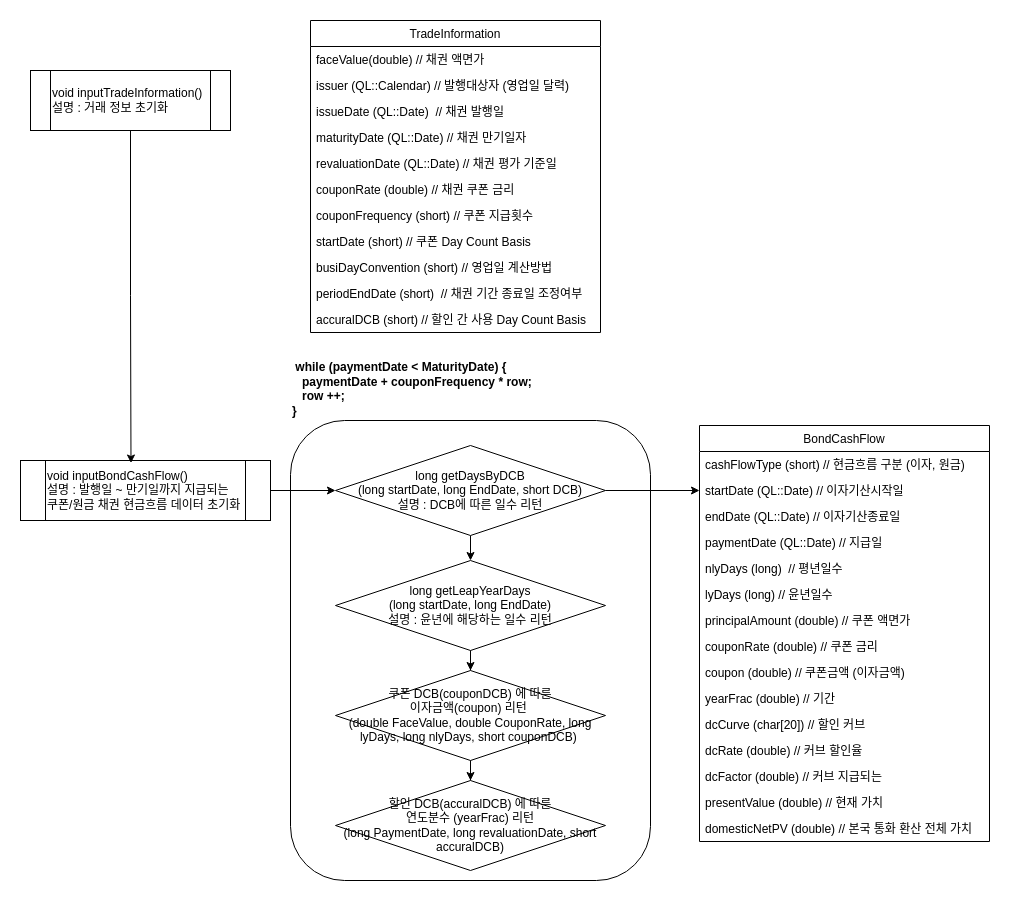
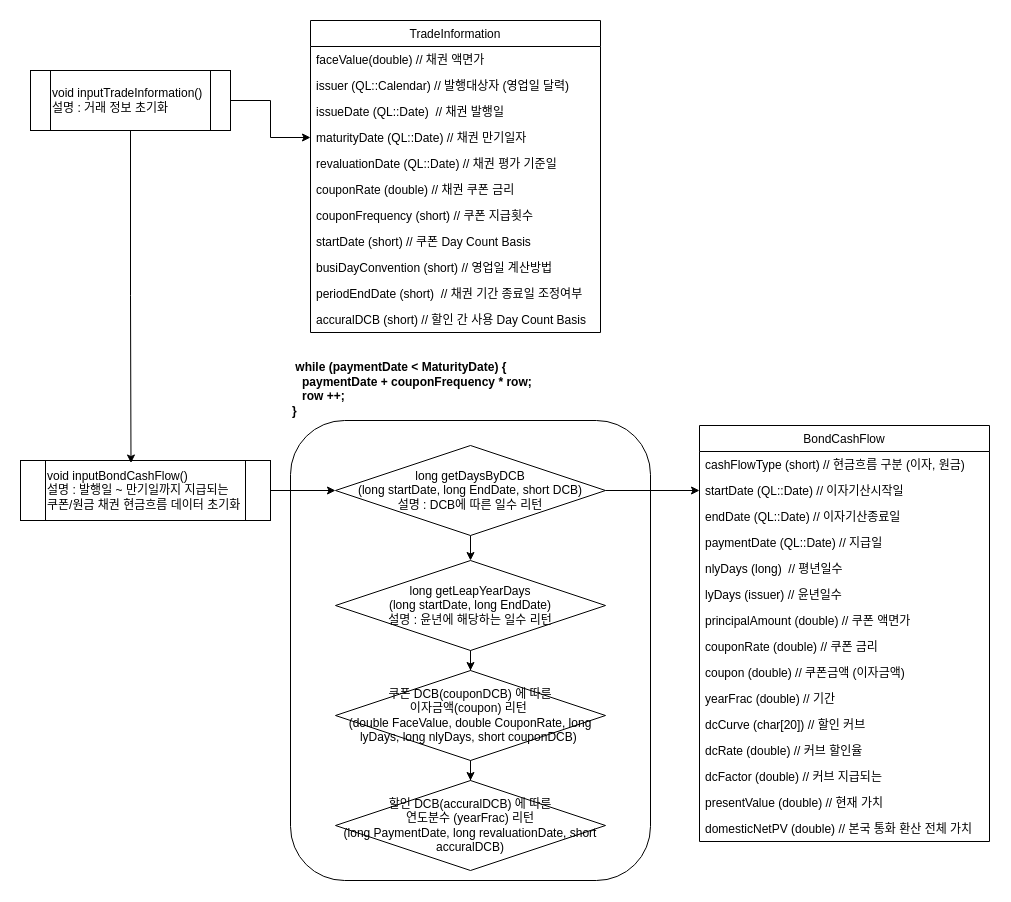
+ <mxCell id="36" value="" style="edgeStyle=orthogonalEdgeStyle;rounded=0;orthogonalLoop=1;jettySize=auto;html=1;" edge="1" parent="1" source="37" target="7"><mxGeometry relative="1" as="geometry" /></mxCell>
- <mxCell id="21" value="lyDays (long) // 윤년일수" style="text;align=left;verticalAlign=top;spacingLeft=4;spacingRight=4;overflow=hidden;rotatable=0;points=[[0,0.5],[1,0.5]];portConstraint=eastwest;rounded=0;shadow=0;html=0;labelBackgroundColor=none;" vertex="1" parent="15"><mxGeometry y="156" width="290" height="26" as="geometry" /></mxCell>
+ <mxCell id="21" value="lyDays (issuer) // 윤년일수" style="text;align=left;verticalAlign=top;spacingLeft=4;spacingRight=4;overflow=hidden;rotatable=0;points=[[0,0.5],[1,0.5]];portConstraint=eastwest;rounded=0;shadow=0;html=0;labelBackgroundColor=none;" vertex="1" parent="15"><mxGeometry y="156" width="290" height="26" as="geometry" /></mxCell>
